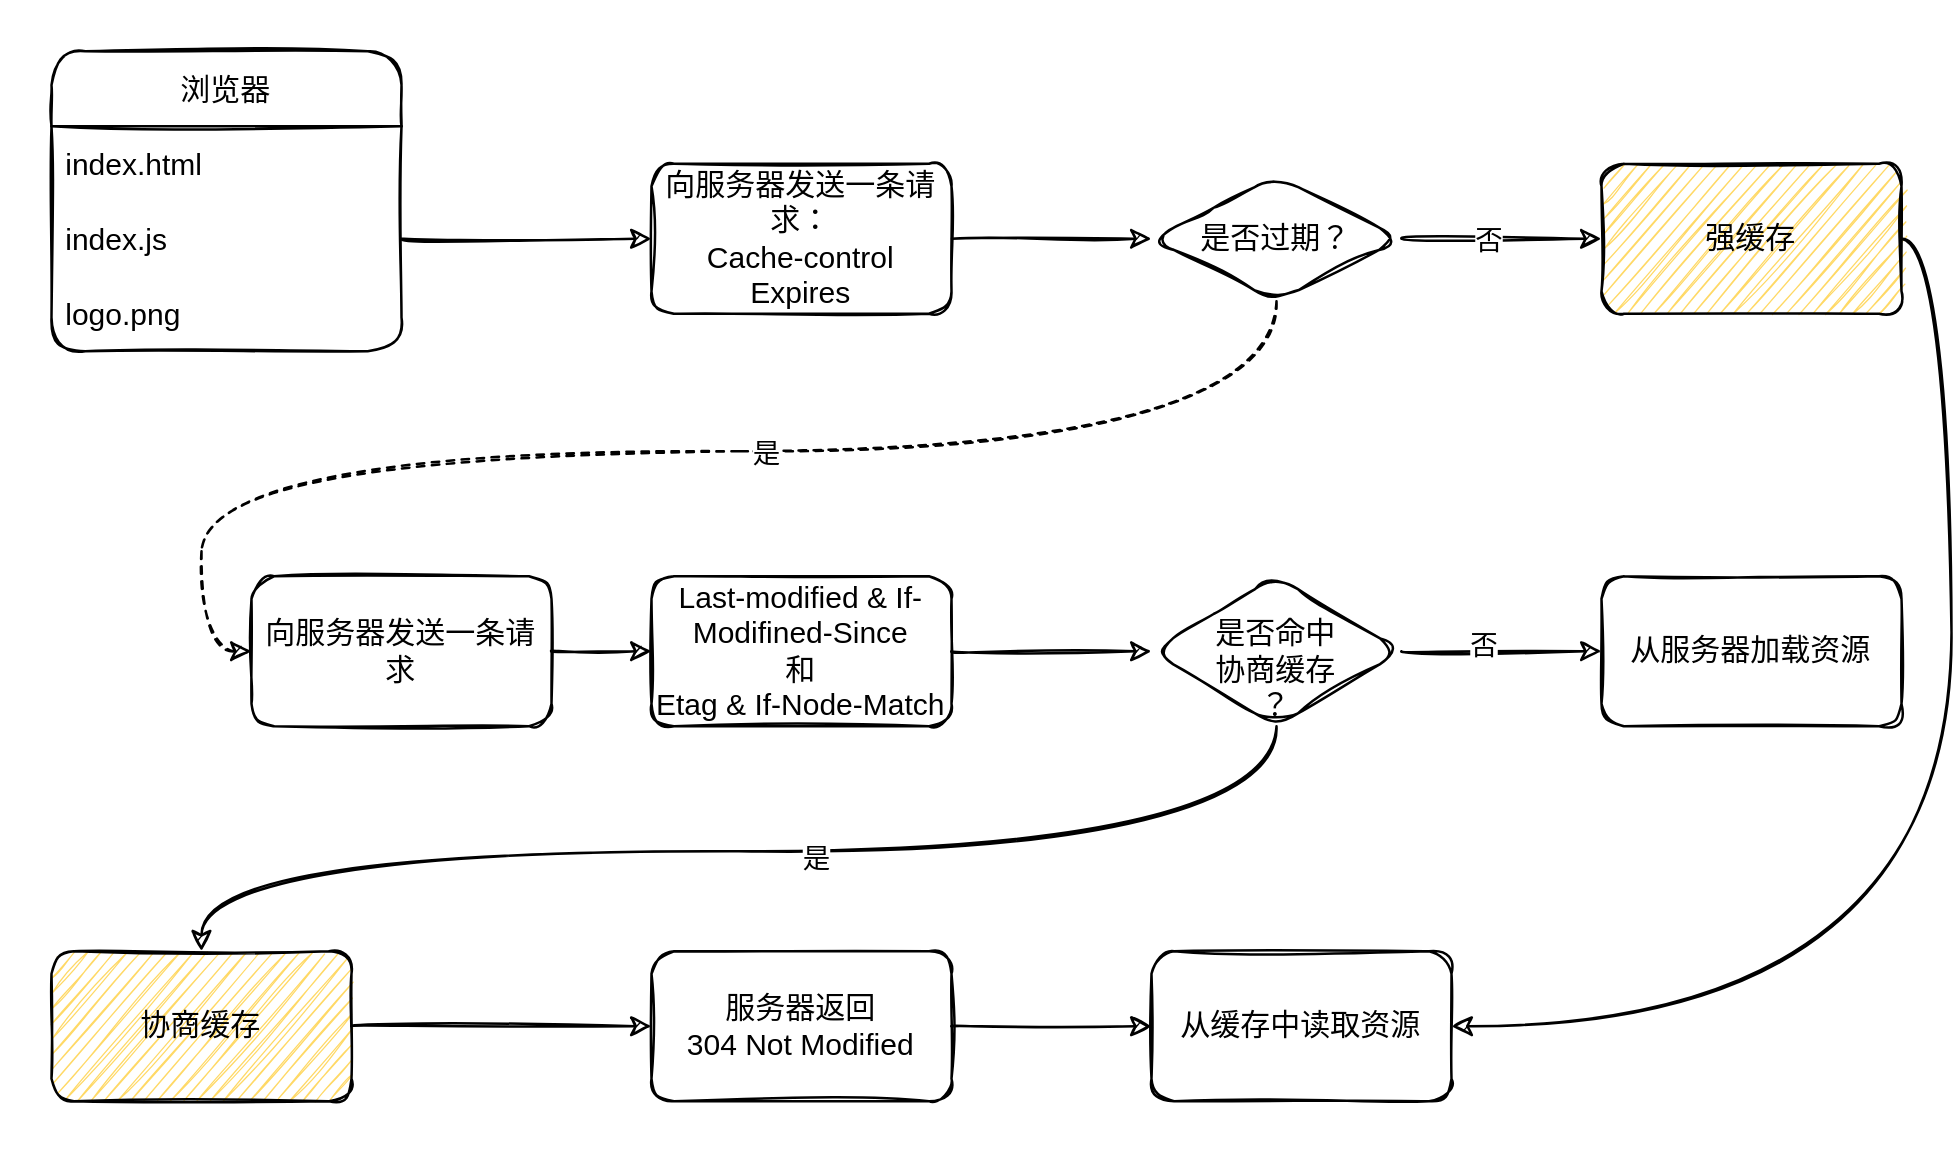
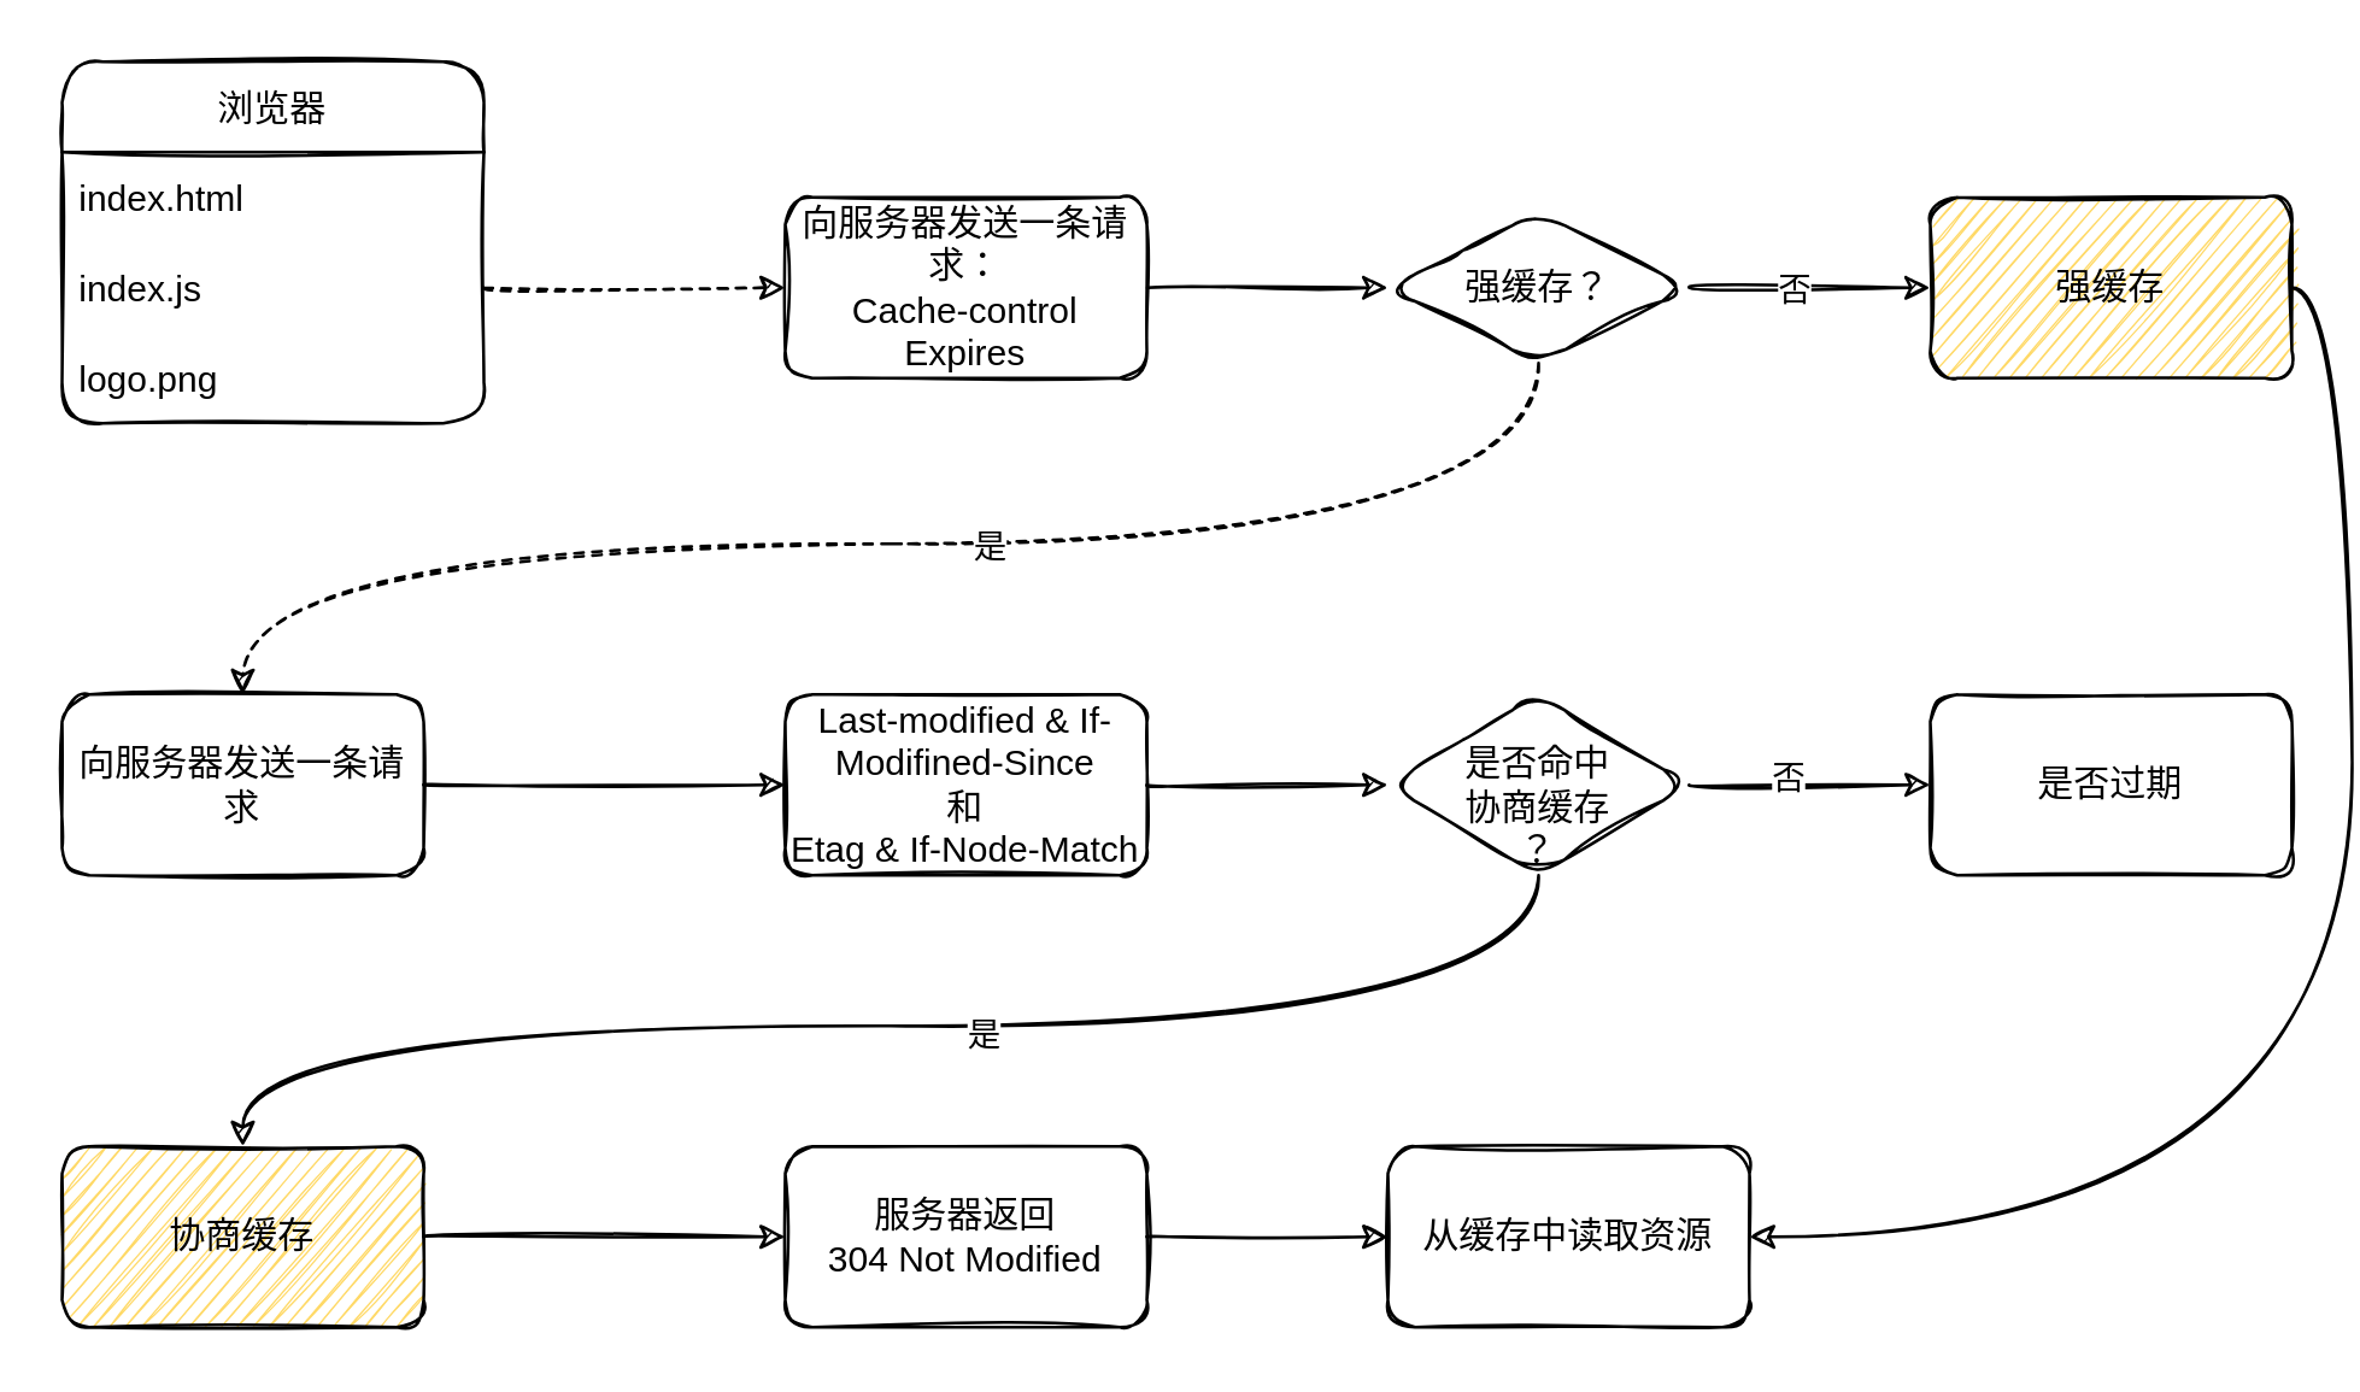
- <mxCell id="9" style="edgeStyle=orthogonalEdgeStyle;rounded=1;orthogonalLoop=1;jettySize=auto;html=1;exitX=1;exitY=0.5;exitDx=0;exitDy=0;entryX=0;entryY=0.5;entryDx=0;entryDy=0;shadow=0;swimlaneLine=1;sketch=1;curved=1;" parent="2" source="5" target="8" edge="1"><mxGeometry relative="1" as="geometry" /></mxCell>
+ <mxCell id="9" style="edgeStyle=orthogonalEdgeStyle;rounded=1;orthogonalLoop=1;jettySize=auto;html=1;exitX=1;exitY=0.5;exitDx=0;exitDy=0;entryX=0;entryY=0.5;entryDx=0;entryDy=0;shadow=0;swimlaneLine=1;sketch=1;curved=1;dashed=1;" parent="2" source="5" target="8" edge="1"><mxGeometry relative="1" as="geometry" /></mxCell>
- <mxCell id="10" value="是否过期？" style="rhombus;whiteSpace=wrap;html=1;gradientColor=none;shadow=0;swimlaneLine=1;sketch=1;rounded=1;" parent="2" vertex="1"><mxGeometry x="440" y="50" width="100" height="50" as="geometry" /></mxCell>
+ <mxCell id="10" value="强缓存？" style="rhombus;whiteSpace=wrap;html=1;gradientColor=none;shadow=0;swimlaneLine=1;sketch=1;rounded=1;" parent="2" vertex="1"><mxGeometry x="440" y="50" width="100" height="50" as="geometry" /></mxCell>
- <mxCell id="14" value="向服务器发送一条请求" style="whiteSpace=wrap;html=1;gradientColor=none;shadow=0;sketch=1;rounded=1;" parent="2" vertex="1"><mxGeometry x="80" y="210" width="120" height="60" as="geometry" /></mxCell>
+ <mxCell id="14" value="向服务器发送一条请求" style="whiteSpace=wrap;html=1;gradientColor=none;shadow=0;sketch=1;rounded=1;" parent="2" vertex="1"><mxGeometry y="210" width="120" height="60" as="geometry" /></mxCell>
- <mxCell id="21" value="从服务器加载资源" style="whiteSpace=wrap;html=1;gradientColor=none;shadow=0;sketch=1;rounded=1;" parent="2" vertex="1"><mxGeometry x="620" y="210" width="120" height="60" as="geometry" /></mxCell>
+ <mxCell id="21" value="是否过期" style="whiteSpace=wrap;html=1;gradientColor=none;shadow=0;sketch=1;rounded=1;" parent="2" vertex="1"><mxGeometry x="620" y="210" width="120" height="60" as="geometry" /></mxCell>
